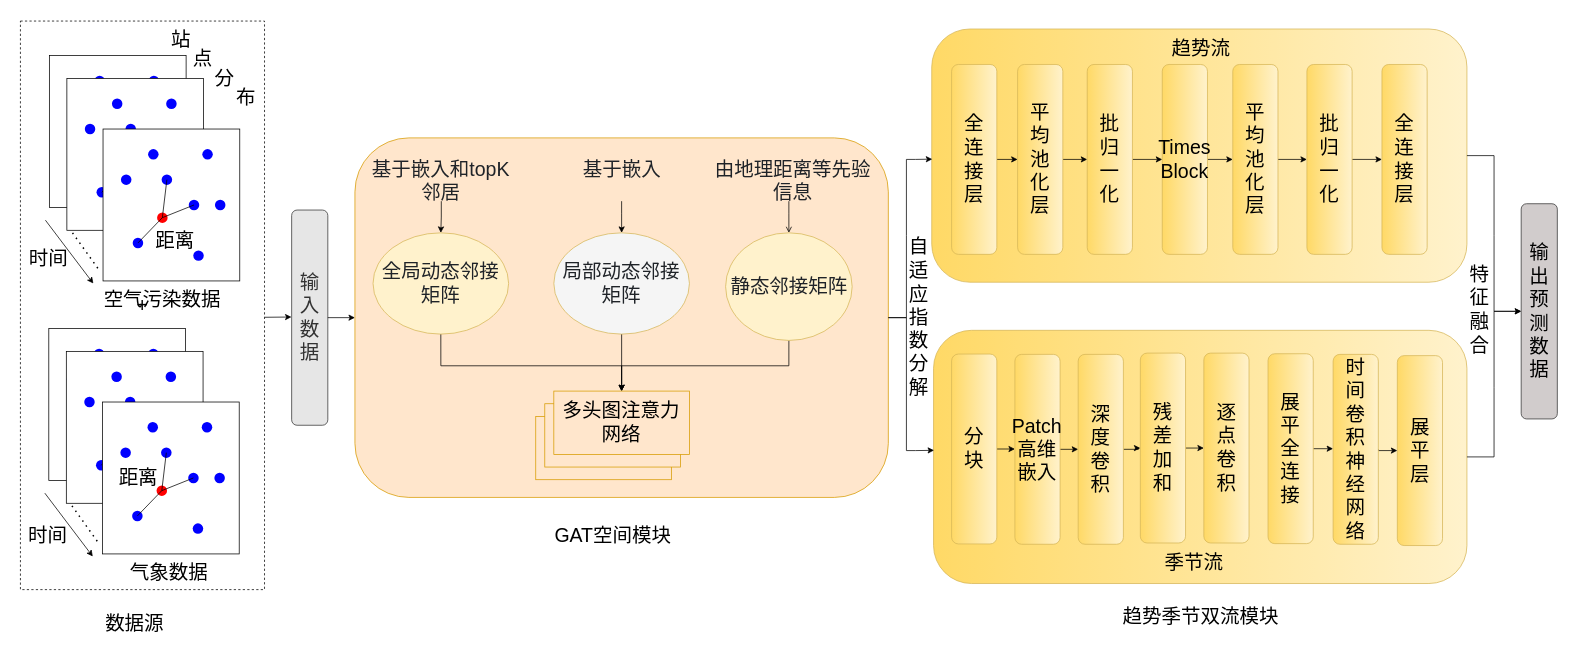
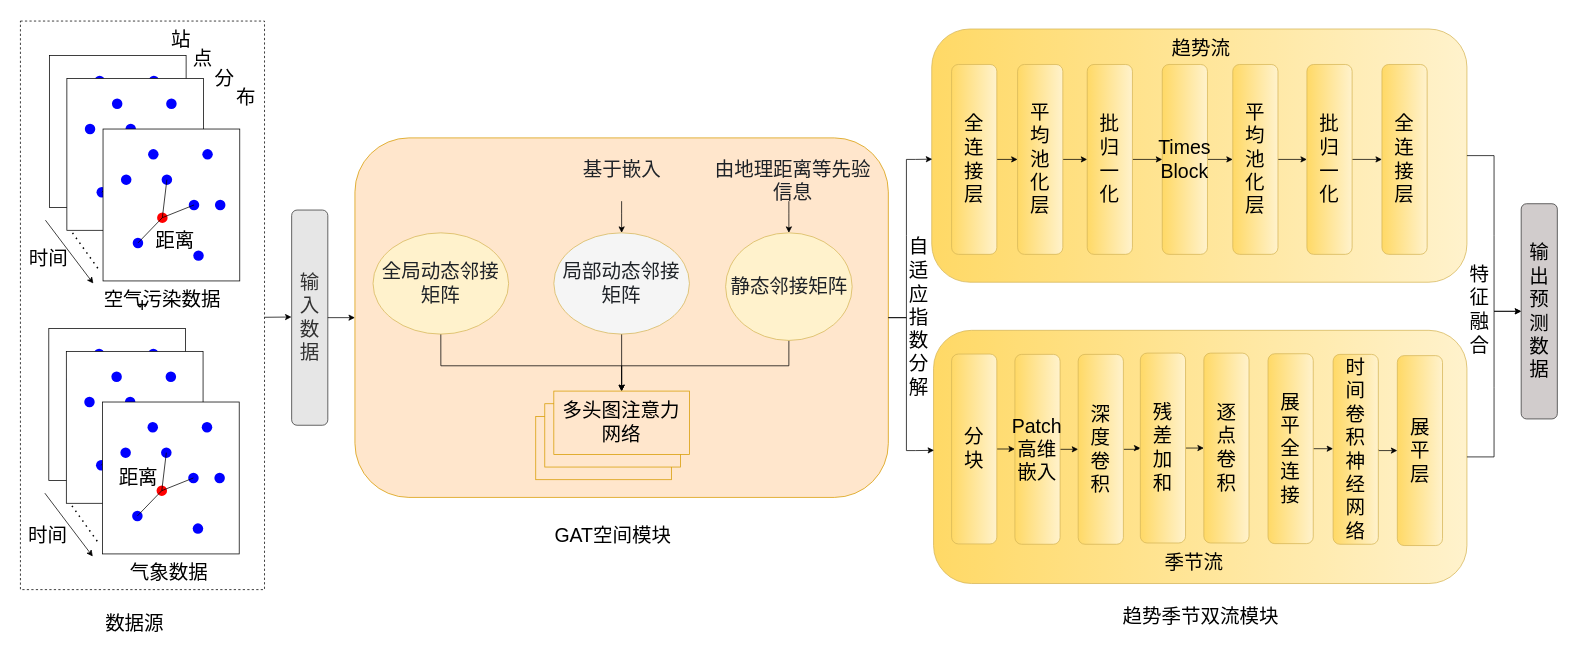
- <mxCell id="101" value="&lt;span style=&quot;color: rgb(31, 35, 40); font-style: normal; font-variant-ligatures: normal; font-variant-caps: normal; letter-spacing: normal; orphans: 2; text-indent: 0px; text-transform: none; widows: 2; word-spacing: 0px; -webkit-text-stroke-width: 0px; white-space: normal; text-decoration-thickness: initial; text-decoration-style: initial; text-decoration-color: initial; float: none; display: inline !important;&quot;&gt;&lt;font&gt;基于嵌入和topK邻居&lt;/font&gt;&lt;/span&gt;" style="text;whiteSpace=wrap;html=1;align=center;fontSize=26;labelBackgroundColor=none;fontStyle=0;movable=1;resizable=1;rotatable=1;deletable=1;editable=1;locked=0;connectable=1;spacing=6;fontFamily=Helvetica;" parent="2" vertex="1"><mxGeometry x="458.229" y="177.306" width="218.262" height="67.545" as="geometry" /></mxCell>
- <mxCell id="100" value="" style="edgeStyle=orthogonalEdgeStyle;rounded=0;orthogonalLoop=1;jettySize=auto;html=1;fontStyle=0;fontSize=26;movable=1;resizable=1;rotatable=1;deletable=1;editable=1;locked=0;connectable=1;spacing=6;fontFamily=Helvetica;" parent="2" source="101" target="95" edge="1"><mxGeometry relative="1" as="geometry" /></mxCell>
- <mxCell id="104" value="" style="edgeStyle=orthogonalEdgeStyle;rounded=0;orthogonalLoop=1;jettySize=auto;html=1;fontStyle=0;fontSize=26;movable=1;resizable=1;rotatable=1;deletable=1;editable=1;locked=0;connectable=1;spacing=6;fontFamily=Helvetica;endArrow=open;" parent="2" source="105" target="99" edge="1"><mxGeometry relative="1" as="geometry"><Array as="points"><mxPoint x="1031.015" y="261.737" /><mxPoint x="1031.015" y="261.737" /></Array></mxGeometry></mxCell>
+ <mxCell id="104" value="" style="edgeStyle=orthogonalEdgeStyle;rounded=0;orthogonalLoop=1;jettySize=auto;html=1;fontStyle=0;fontSize=26;movable=1;resizable=1;rotatable=1;deletable=1;editable=1;locked=0;connectable=1;spacing=6;fontFamily=Helvetica;" parent="2" source="105" target="99" edge="1"><mxGeometry relative="1" as="geometry"><Array as="points"><mxPoint x="1031.015" y="261.737" /><mxPoint x="1031.015" y="261.737" /></Array></mxGeometry></mxCell>
